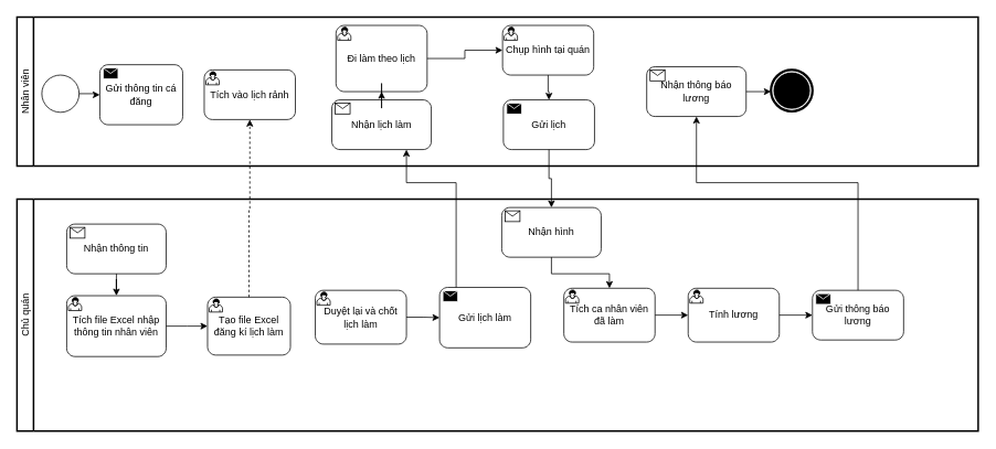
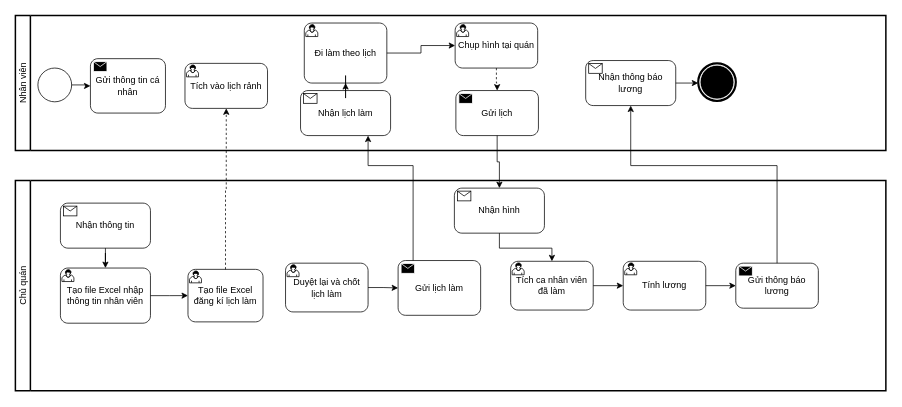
- <mxCell id="10" style="edgeStyle=orthogonalEdgeStyle;rounded=0;orthogonalLoop=1;jettySize=auto;html=1;entryX=0.5;entryY=0;entryDx=0;entryDy=0;entryPerimeter=0;" parent="2" source="7" target="9" edge="1"><mxGeometry relative="1" as="geometry" /></mxCell>
+ <mxCell id="10" style="edgeStyle=orthogonalEdgeStyle;rounded=0;orthogonalLoop=1;jettySize=auto;html=1;entryX=0.5;entryY=0;entryDx=0;entryDy=0;entryPerimeter=0;dashed=1;" parent="2" source="7" target="9" edge="1"><mxGeometry relative="1" as="geometry" /></mxCell>
- <mxCell id="14" value="Gửi thông tin cá đăng" style="points=[[0.25,0,0],[0.5,0,0],[0.75,0,0],[1,0.25,0],[1,0.5,0],[1,0.75,0],[0.75,1,0],[0.5,1,0],[0.25,1,0],[0,0.75,0],[0,0.5,0],[0,0.25,0]];shape=mxgraph.bpmn.task;whiteSpace=wrap;rectStyle=rounded;size=10;html=1;container=1;expand=0;collapsible=0;taskMarker=send;" parent="2" vertex="1"><mxGeometry x="100" y="57.5" width="100" height="72.5" as="geometry" /></mxCell>
+ <mxCell id="14" value="Gửi thông tin cá nhân" style="points=[[0.25,0,0],[0.5,0,0],[0.75,0,0],[1,0.25,0],[1,0.5,0],[1,0.75,0],[0.75,1,0],[0.5,1,0],[0.25,1,0],[0,0.75,0],[0,0.5,0],[0,0.25,0]];shape=mxgraph.bpmn.task;whiteSpace=wrap;rectStyle=rounded;size=10;html=1;container=1;expand=0;collapsible=0;taskMarker=send;" parent="2" vertex="1"><mxGeometry x="100" y="57.5" width="100" height="72.5" as="geometry" /></mxCell>
- <mxCell id="28" value="Tích file Excel nhập thông tin nhân viên" style="points=[[0.25,0,0],[0.5,0,0],[0.75,0,0],[1,0.25,0],[1,0.5,0],[1,0.75,0],[0.75,1,0],[0.5,1,0],[0.25,1,0],[0,0.75,0],[0,0.5,0],[0,0.25,0]];shape=mxgraph.bpmn.task;whiteSpace=wrap;rectStyle=rounded;size=10;html=1;container=1;expand=0;collapsible=0;taskMarker=user;" parent="17" vertex="1"><mxGeometry x="60" y="116.5" width="120" height="73.5" as="geometry" /></mxCell>
+ <mxCell id="28" value="Tạo file Excel nhập thông tin nhân viên" style="points=[[0.25,0,0],[0.5,0,0],[0.75,0,0],[1,0.25,0],[1,0.5,0],[1,0.75,0],[0.75,1,0],[0.5,1,0],[0.25,1,0],[0,0.75,0],[0,0.5,0],[0,0.25,0]];shape=mxgraph.bpmn.task;whiteSpace=wrap;rectStyle=rounded;size=10;html=1;container=1;expand=0;collapsible=0;taskMarker=user;" parent="17" vertex="1"><mxGeometry x="60" y="116.5" width="120" height="73.5" as="geometry" /></mxCell>
